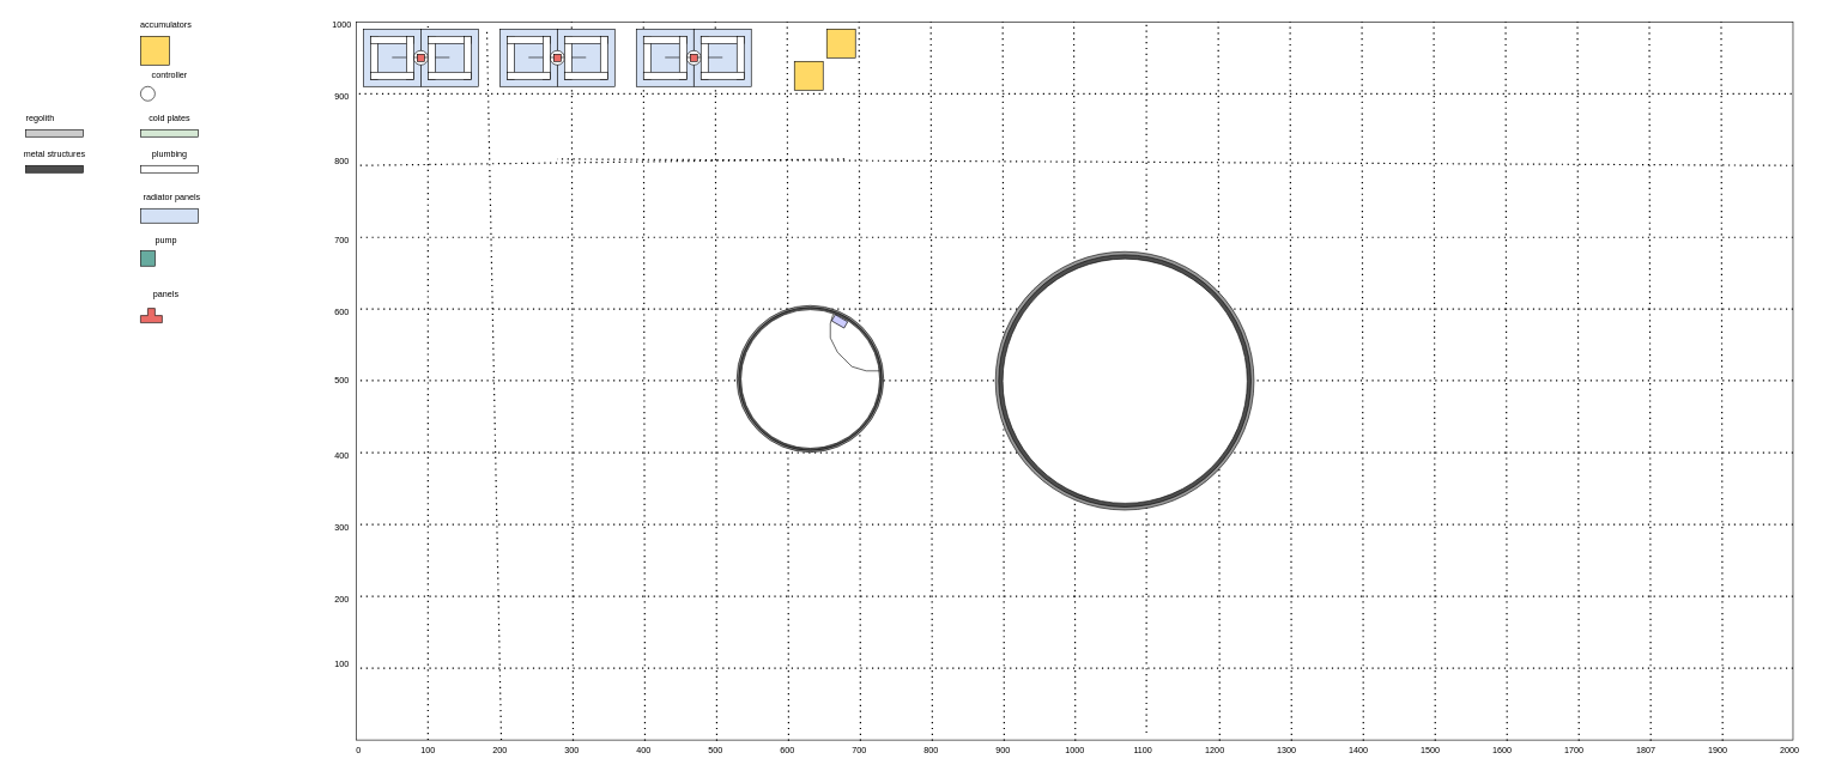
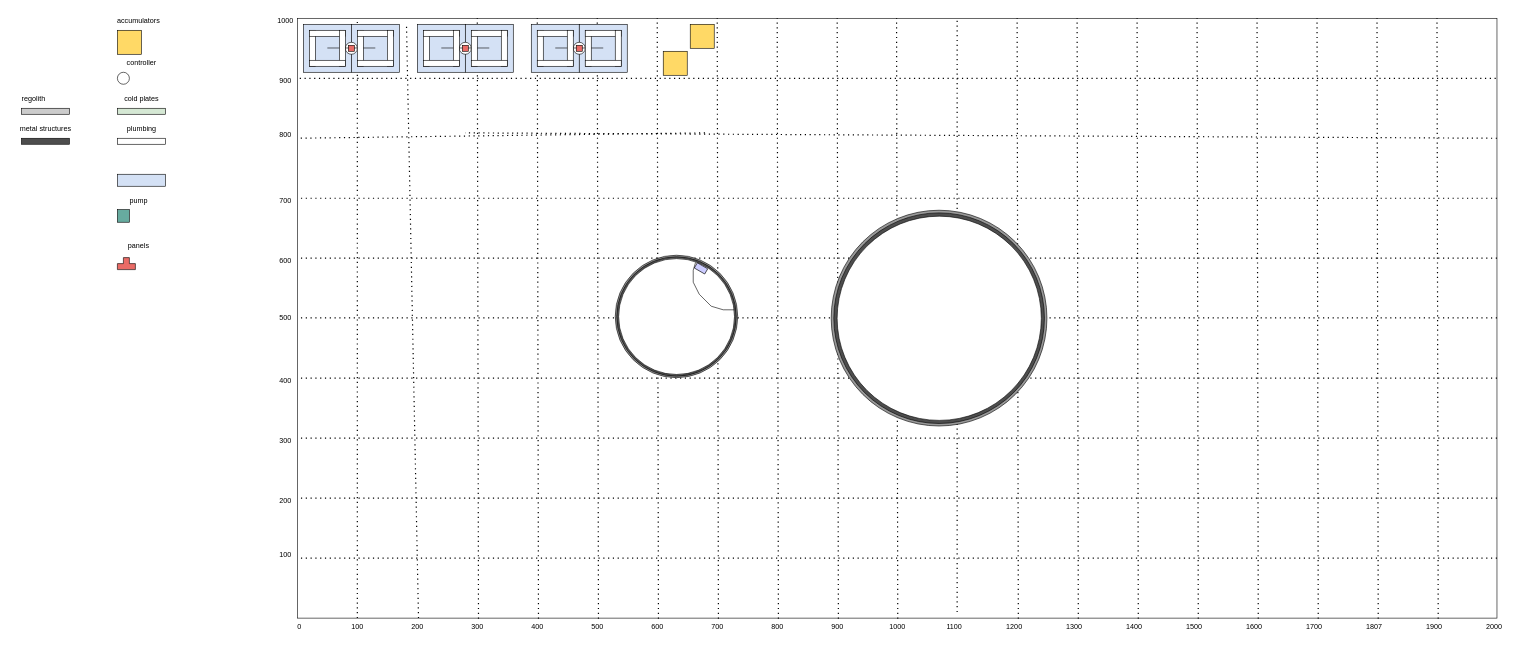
- <mxCell id="85" value="radiator panels&amp;nbsp;" style="text;html=1;align=center;verticalAlign=middle;resizable=0;points=[];autosize=1;strokeColor=none;fillColor=none;" parent="1" vertex="1"><mxGeometry x="185" y="260" width="110" height="30" as="geometry" /></mxCell>
